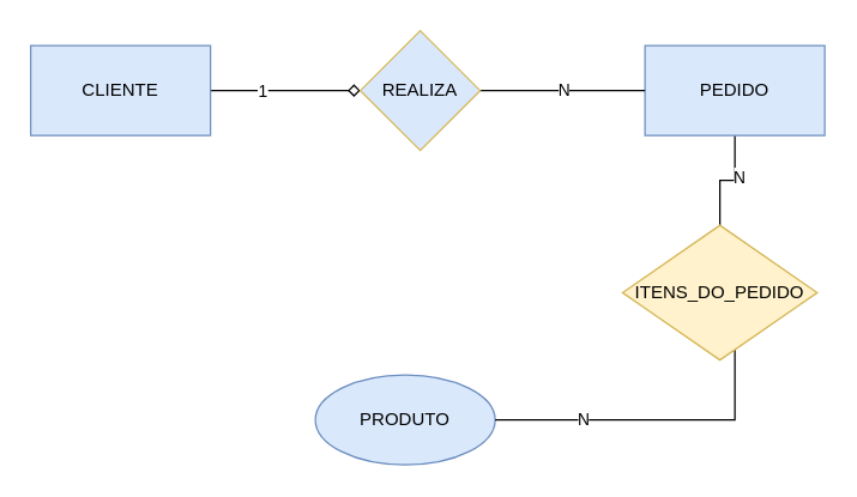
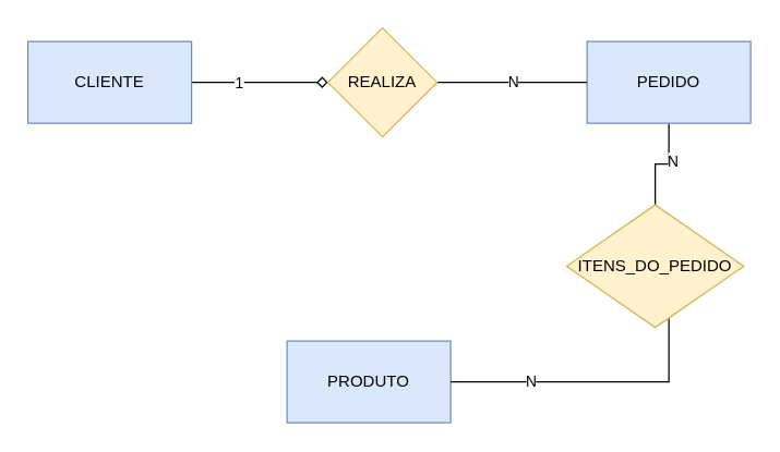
- <mxCell id="11" value="REALIZA" style="rhombus;whiteSpace=wrap;html=1;fillColor=#dae8fc;strokeColor=#d6b656;rounded=0;" vertex="1" parent="1"><mxGeometry x="240" y="20" width="80" height="80" as="geometry" /></mxCell>
+ <mxCell id="11" value="REALIZA" style="rhombus;whiteSpace=wrap;html=1;fillColor=#fff2cc;strokeColor=#d6b656;rounded=0;" vertex="1" parent="1"><mxGeometry x="240" y="20" width="80" height="80" as="geometry" /></mxCell>
- <mxCell id="5" value="PRODUTO" style="ellipse;whiteSpace=wrap;html=1;fillColor=#dae8fc;strokeColor=#6c8ebf;" vertex="1" parent="1"><mxGeometry x="210" y="250" width="120" height="60" as="geometry" /></mxCell>
+ <mxCell id="5" value="PRODUTO" style="rounded=0;whiteSpace=wrap;html=1;fillColor=#dae8fc;strokeColor=#6c8ebf;" vertex="1" parent="1"><mxGeometry x="210" y="250" width="120" height="60" as="geometry" /></mxCell>
